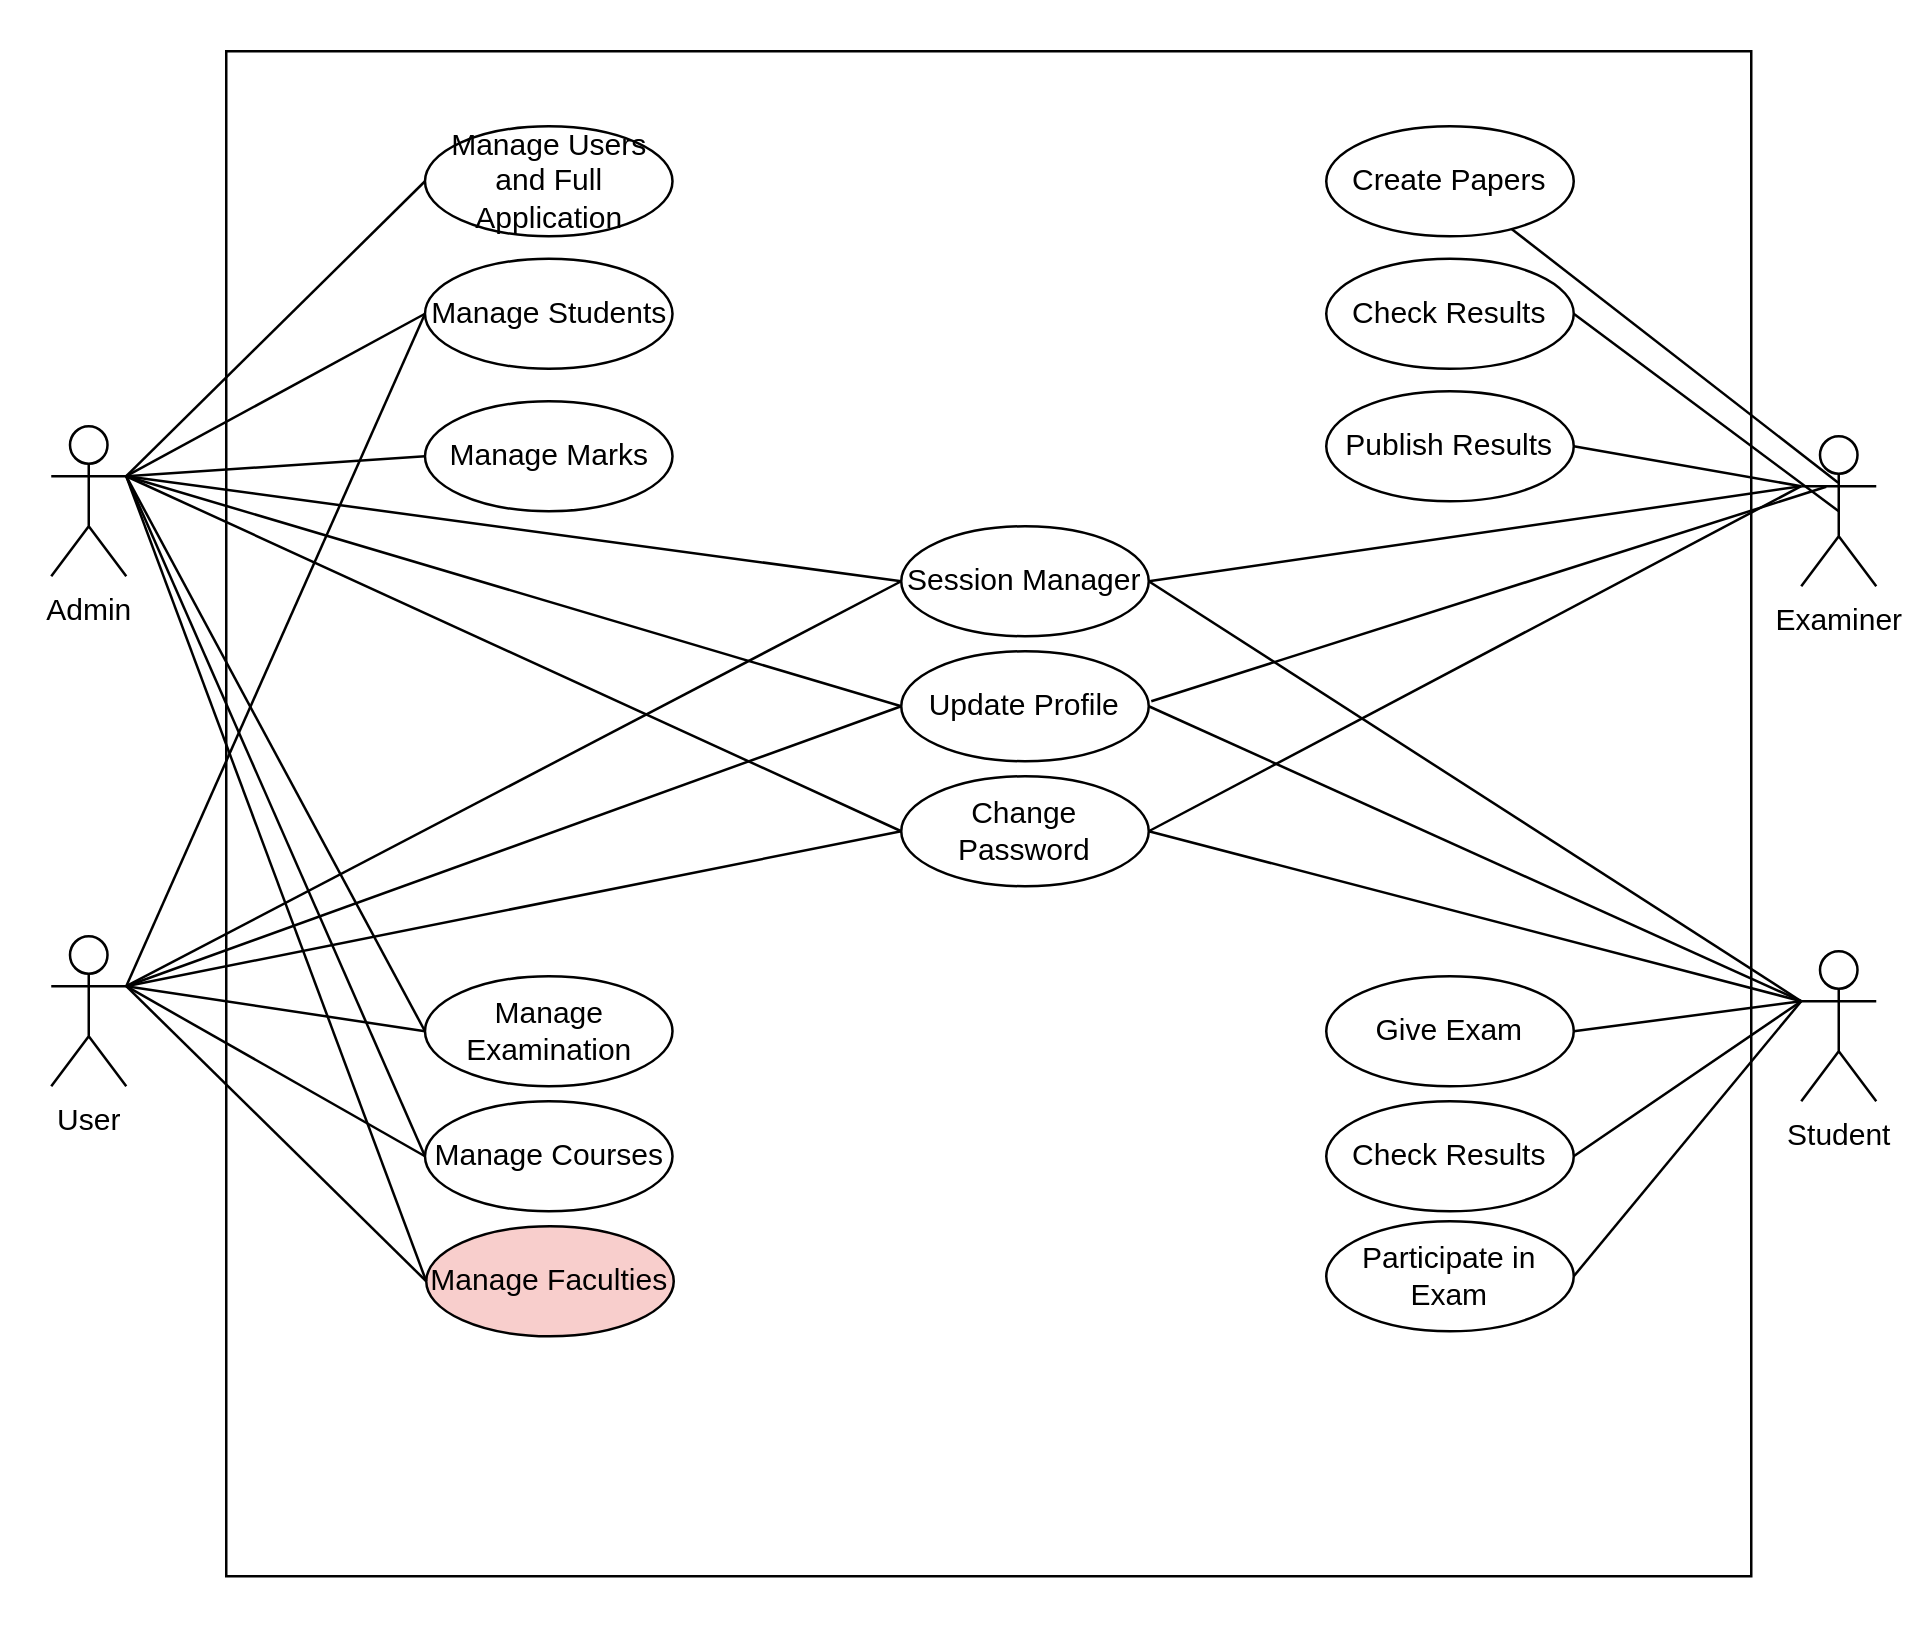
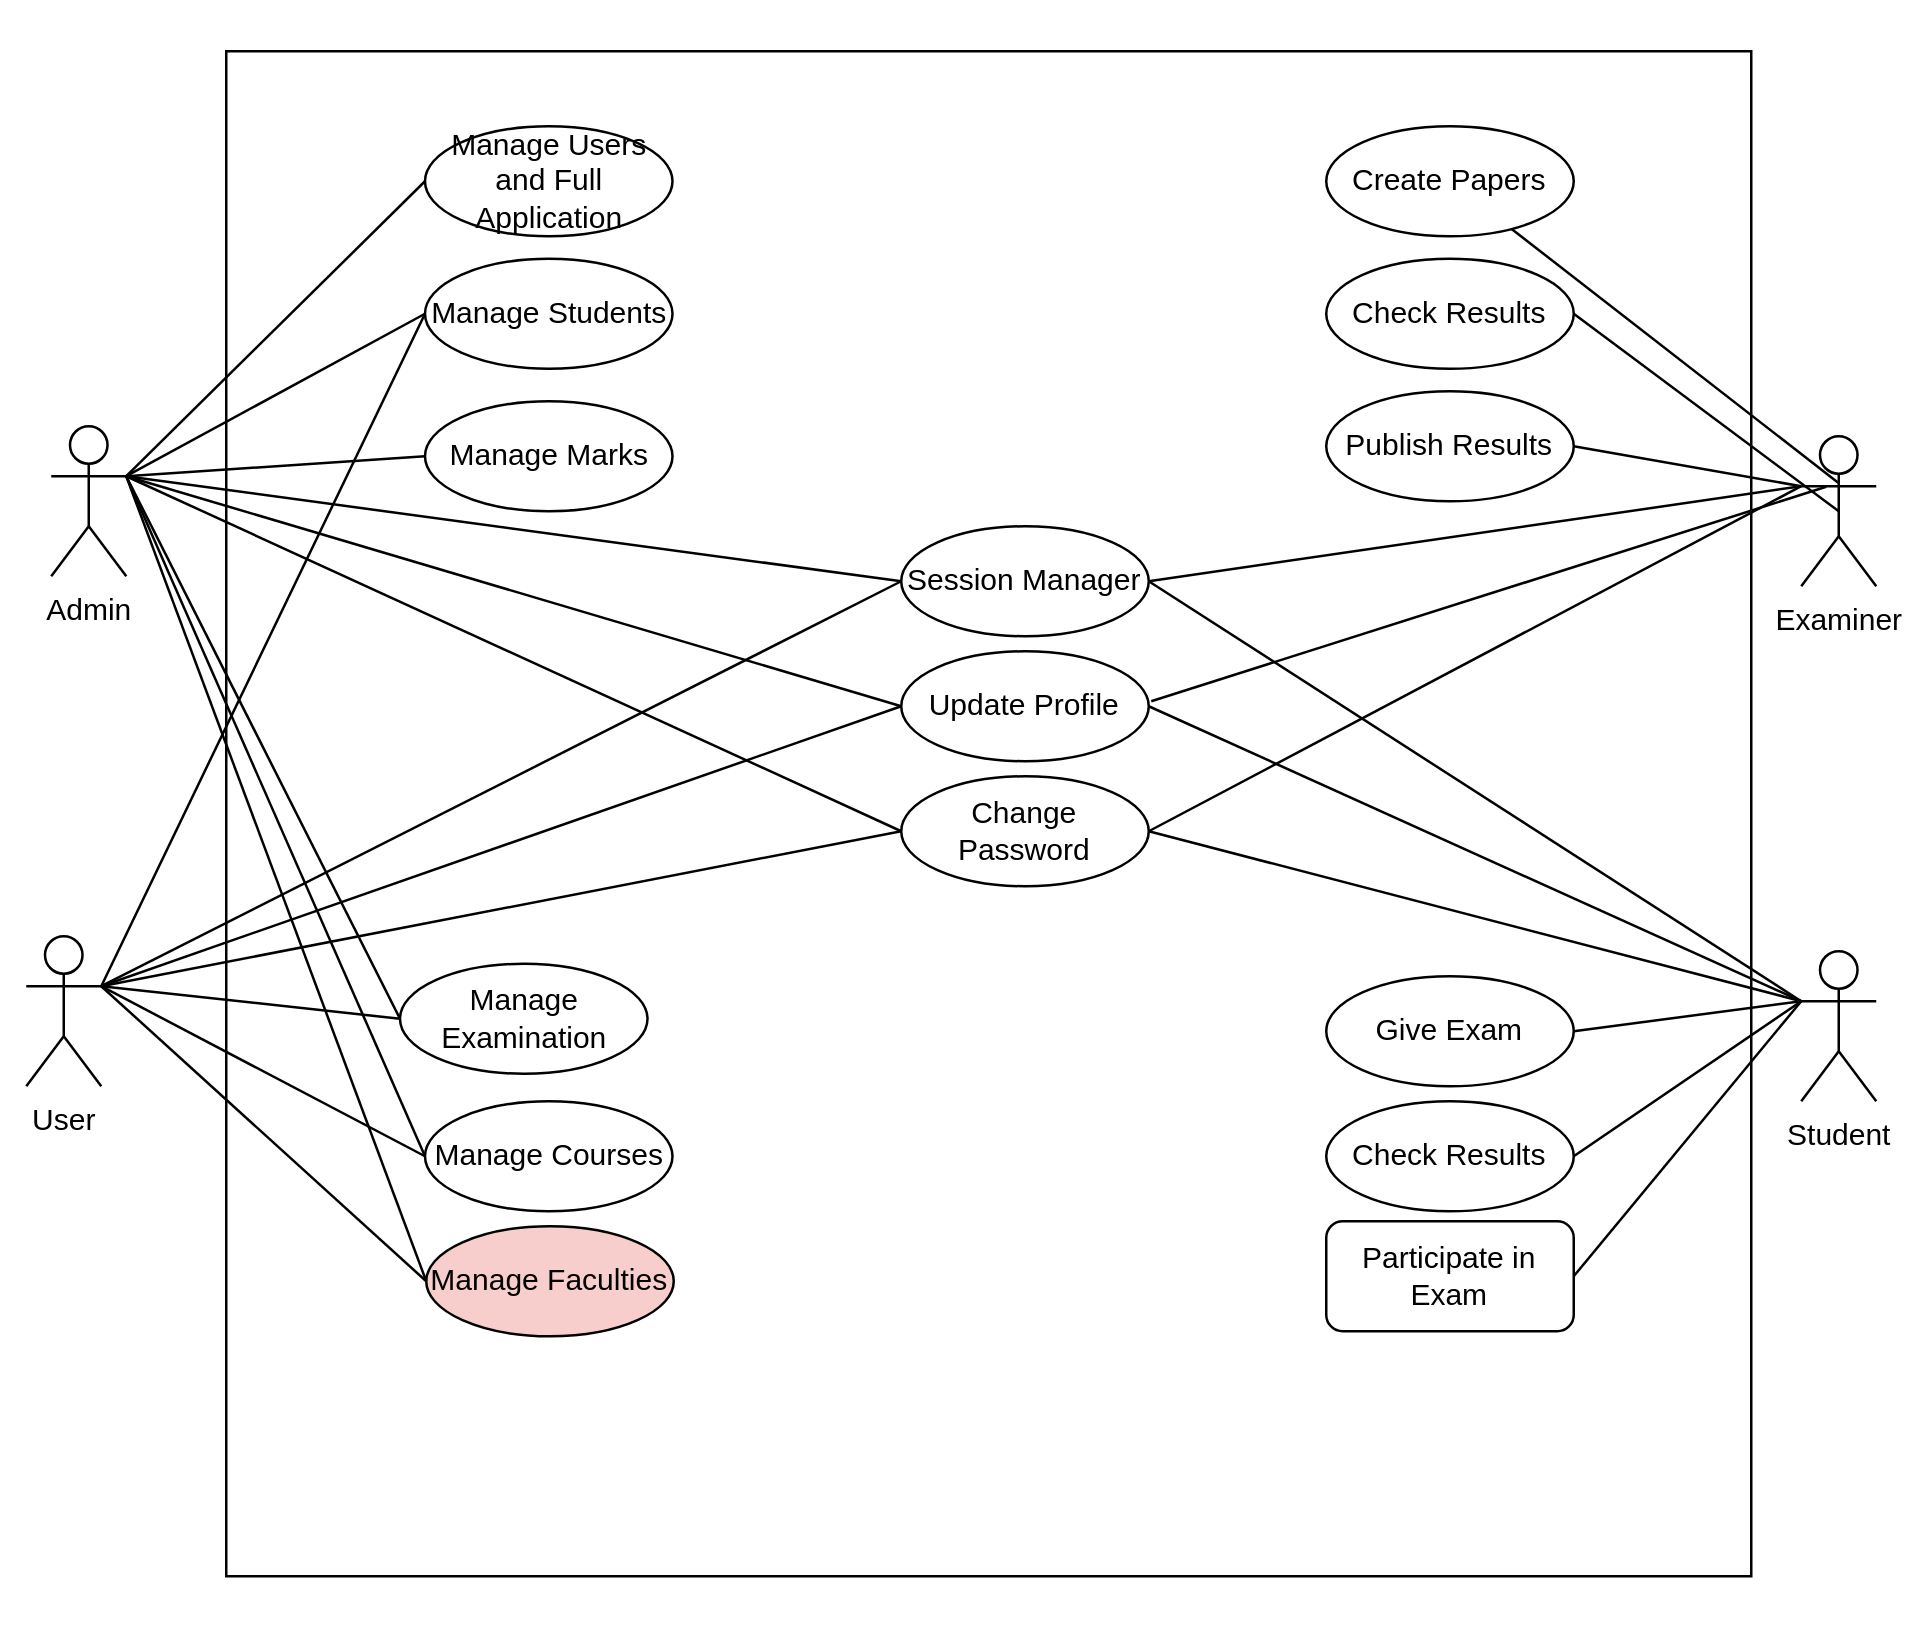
- <mxCell id="19" value="User" style="shape=umlActor;verticalLabelPosition=bottom;labelBackgroundColor=#ffffff;verticalAlign=top;html=1;" vertex="1" parent="1"><mxGeometry x="20" y="374" width="30" height="60" as="geometry" /></mxCell>
+ <mxCell id="19" value="User" style="shape=umlActor;verticalLabelPosition=bottom;labelBackgroundColor=#ffffff;verticalAlign=top;html=1;" vertex="1" parent="1"><mxGeometry x="10" y="374" width="30" height="60" as="geometry" /></mxCell>
- <mxCell id="8" value="Manage Examination" style="ellipse;whiteSpace=wrap;html=1;" vertex="1" parent="1"><mxGeometry x="169.5" y="390" width="99" height="44" as="geometry" /></mxCell>
+ <mxCell id="8" value="Manage Examination" style="ellipse;whiteSpace=wrap;html=1;" vertex="1" parent="1"><mxGeometry x="159.5" y="385" width="99" height="44" as="geometry" /></mxCell>
- <mxCell id="9" value="Participate in Exam" style="ellipse;whiteSpace=wrap;html=1;" vertex="1" parent="1"><mxGeometry x="530" y="488" width="99" height="44" as="geometry" /></mxCell>
+ <mxCell id="9" value="Participate in Exam" style="whiteSpace=wrap;html=1;rounded=1;" vertex="1" parent="1"><mxGeometry x="530" y="488" width="99" height="44" as="geometry" /></mxCell>
